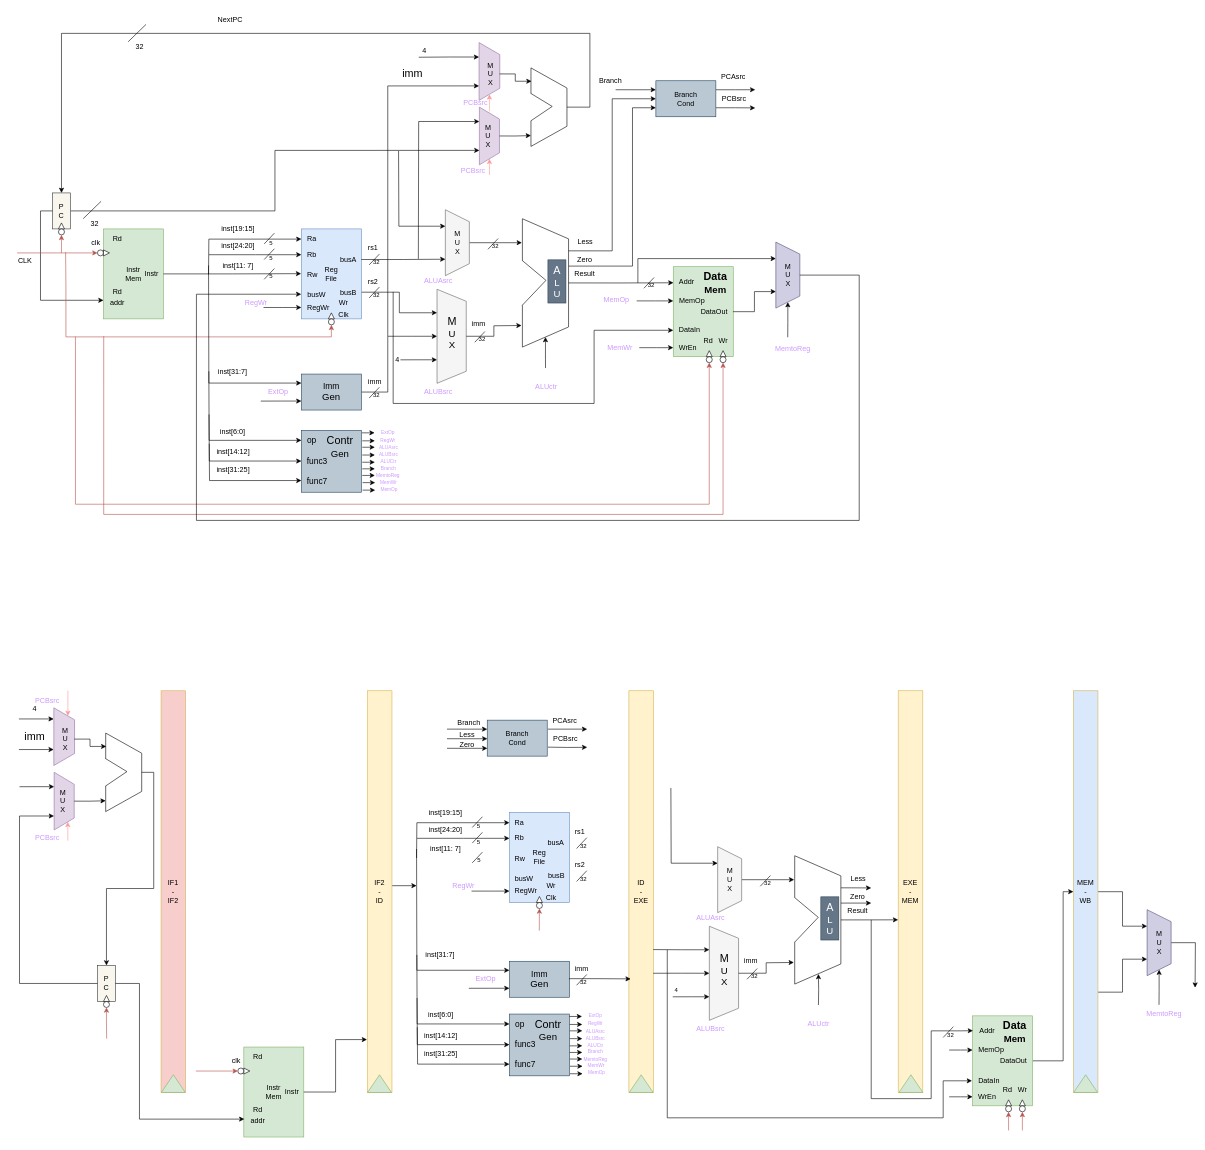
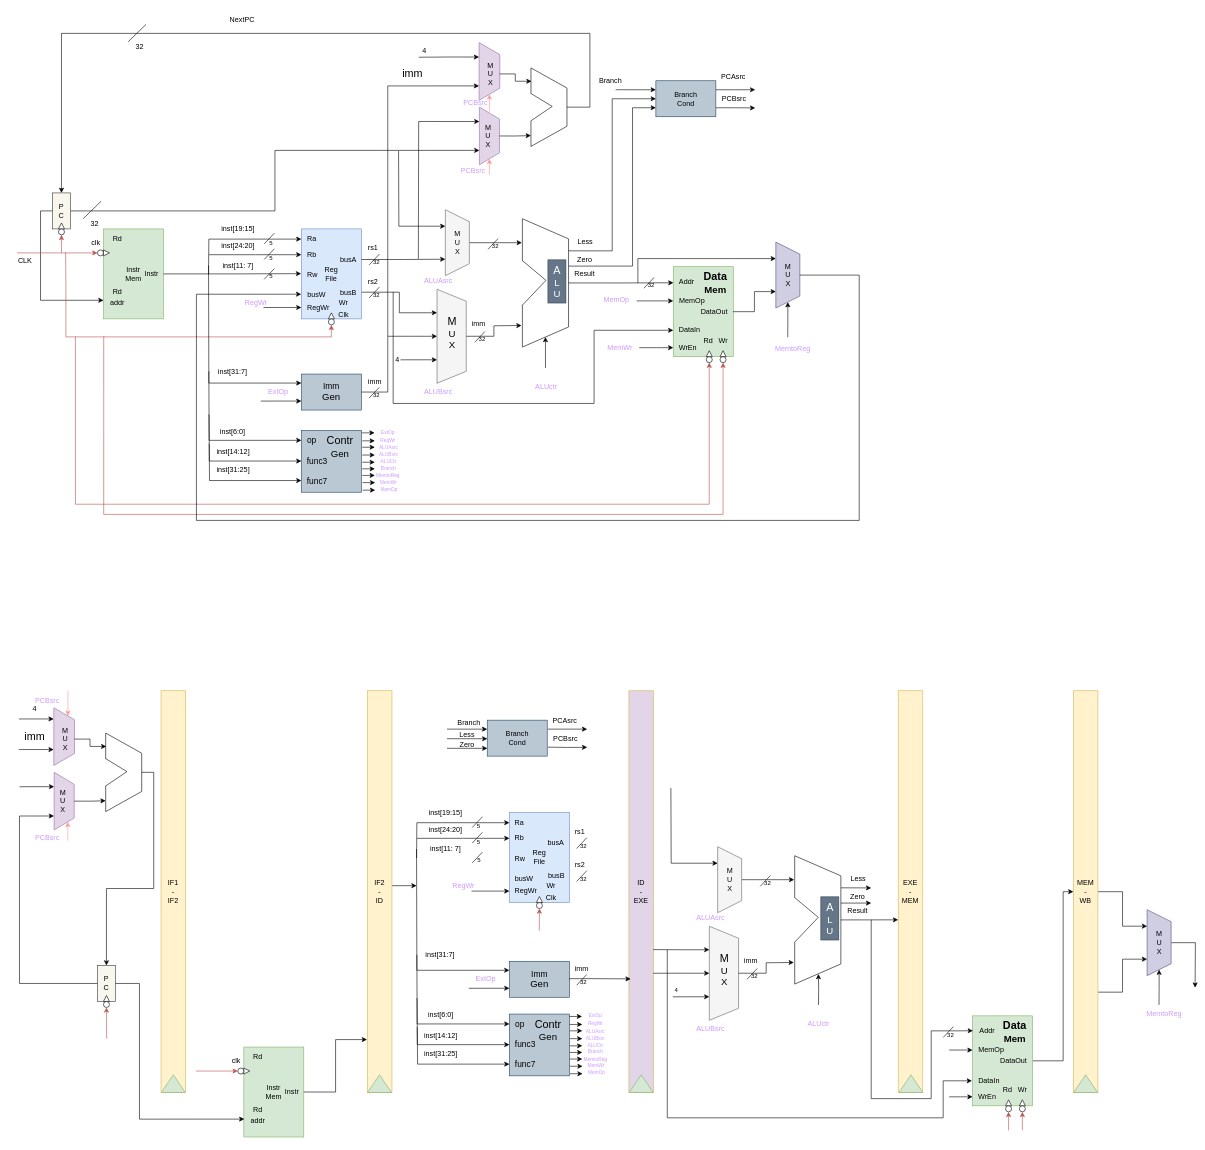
- <mxCell id="123" value="NextPC" style="text;html=1;align=center;verticalAlign=middle;resizable=0;points=[];autosize=1;strokeColor=none;fillColor=none;" parent="1" vertex="1"><mxGeometry x="353" y="20" width="59" height="26" as="geometry" /></mxCell>
+ <mxCell id="123" value="NextPC" style="text;html=1;align=center;verticalAlign=middle;resizable=0;points=[];autosize=1;strokeColor=none;fillColor=none;" parent="1" vertex="1"><mxGeometry x="373" y="20" width="59" height="26" as="geometry" /></mxCell>
- <mxCell id="188" value="IF1&lt;div&gt;-&lt;div&gt;IF2&lt;/div&gt;&lt;/div&gt;" style="rounded=0;whiteSpace=wrap;html=1;fillColor=#f8cecc;strokeColor=#d6b656;" vertex="1" parent="1"><mxGeometry x="268" y="1151" width="41" height="670" as="geometry" /></mxCell>
+ <mxCell id="188" value="IF1&lt;div&gt;-&lt;div&gt;IF2&lt;/div&gt;&lt;/div&gt;" style="rounded=0;whiteSpace=wrap;html=1;fillColor=#fff2cc;strokeColor=#d6b656;" vertex="1" parent="1"><mxGeometry x="268" y="1151" width="41" height="670" as="geometry" /></mxCell>
- <mxCell id="191" value="ID&lt;div&gt;-&lt;/div&gt;&lt;div&gt;EXE&lt;/div&gt;" style="rounded=0;whiteSpace=wrap;html=1;fillColor=#fff2cc;strokeColor=#d6b656;align=center;verticalAlign=middle;fontFamily=Helvetica;fontSize=12;fontColor=default;" vertex="1" parent="1"><mxGeometry x="1048" y="1151" width="41" height="670" as="geometry" /></mxCell>
+ <mxCell id="191" value="ID&lt;div&gt;-&lt;/div&gt;&lt;div&gt;EXE&lt;/div&gt;" style="rounded=0;whiteSpace=wrap;html=1;fillColor=#e1d5e7;strokeColor=#d6b656;align=center;verticalAlign=middle;fontFamily=Helvetica;fontSize=12;fontColor=default;" vertex="1" parent="1"><mxGeometry x="1048" y="1151" width="41" height="670" as="geometry" /></mxCell>
- <mxCell id="195" value="MEM&lt;div&gt;-&lt;/div&gt;&lt;div&gt;WB&lt;/div&gt;" style="rounded=0;whiteSpace=wrap;html=1;fillColor=#dae8fc;strokeColor=#d6b656;align=center;verticalAlign=middle;fontFamily=Helvetica;fontSize=12;fontColor=default;" vertex="1" parent="1"><mxGeometry x="1789" y="1151" width="41" height="670" as="geometry" /></mxCell>
+ <mxCell id="195" value="MEM&lt;div&gt;-&lt;/div&gt;&lt;div&gt;WB&lt;/div&gt;" style="rounded=0;whiteSpace=wrap;html=1;fillColor=#fff2cc;strokeColor=#d6b656;align=center;verticalAlign=middle;fontFamily=Helvetica;fontSize=12;fontColor=default;" vertex="1" parent="1"><mxGeometry x="1789" y="1151" width="41" height="670" as="geometry" /></mxCell>
